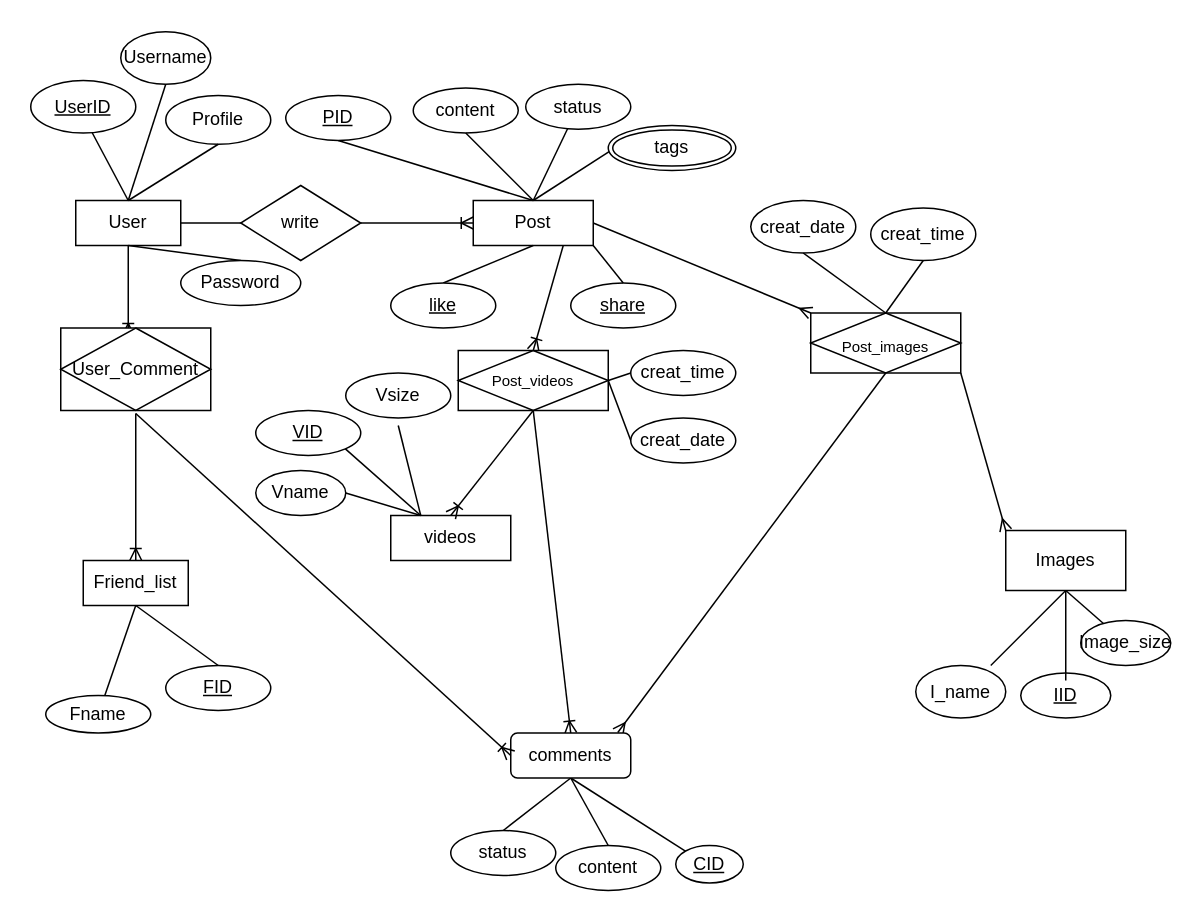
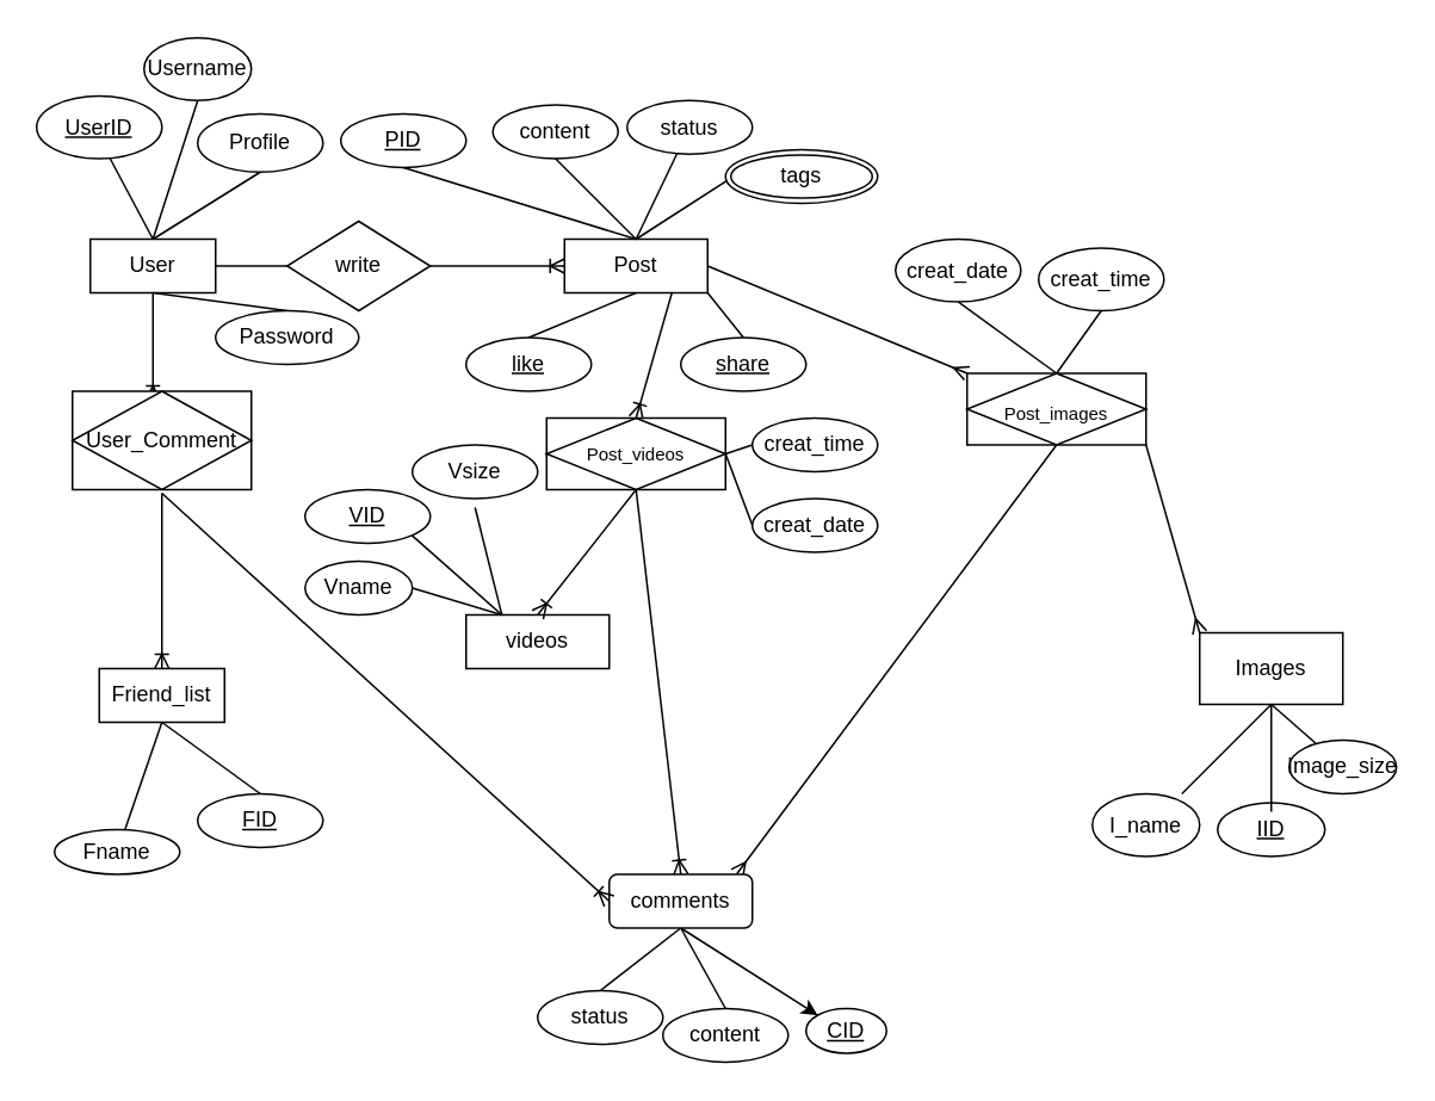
- <mxCell id="37" value="" style="endArrow=none;html=1;startArrow=none;exitX=0.5;exitY=1;exitDx=0;exitDy=0;entryX=0;entryY=0;entryDx=0;entryDy=0;" edge="1" parent="1" source="66" target="22"><mxGeometry width="50" height="50" relative="1" as="geometry"><mxPoint x="520" y="418" as="sourcePoint" /><mxPoint x="540" y="418" as="targetPoint" /></mxGeometry></mxCell>
+ <mxCell id="37" value="" style="endArrow=classic;html=1;startArrow=none;exitX=0.5;exitY=1;exitDx=0;exitDy=0;entryX=0;entryY=0;entryDx=0;entryDy=0;" edge="1" parent="1" source="66" target="22"><mxGeometry width="50" height="50" relative="1" as="geometry"><mxPoint x="520" y="418" as="sourcePoint" /><mxPoint x="540" y="418" as="targetPoint" /></mxGeometry></mxCell>
